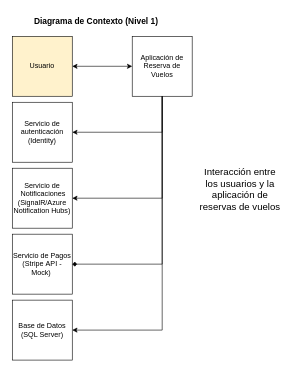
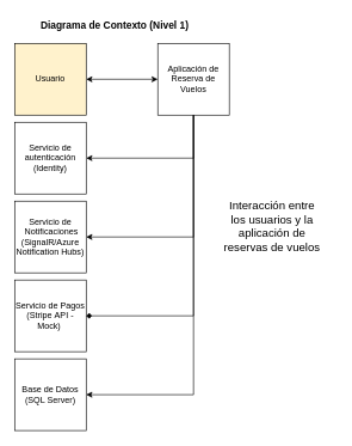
- <mxCell id="14" value="Interacción entre los usuarios y la aplicación de reservas de vuelos" style="text;whiteSpace=wrap;html=1;fontSize=16;align=center;" vertex="1" parent="1"><mxGeometry x="330" y="270" width="140" height="90" as="geometry" /></mxCell>
+ <mxCell id="14" value="Interacción entre los usuarios y la aplicación de reservas de vuelos" style="text;whiteSpace=wrap;html=1;fontSize=16;align=center;" vertex="1" parent="1"><mxGeometry x="310" y="270" width="140" height="90" as="geometry" /></mxCell>
